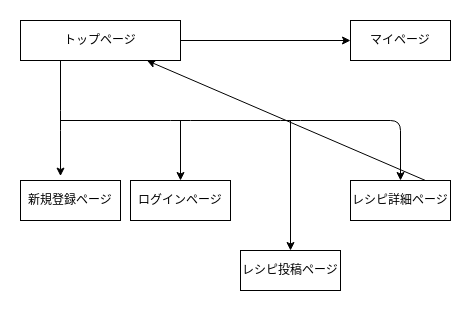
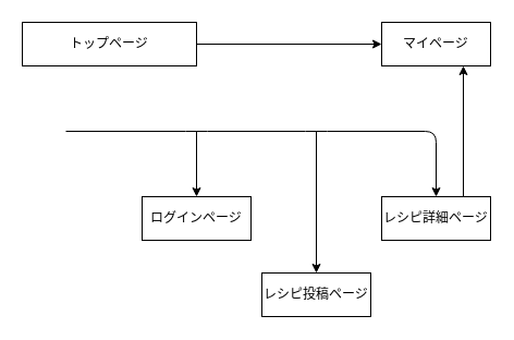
- <mxCell id="6" value="" style="endArrow=classic;html=1;exitX=0.25;exitY=1;exitDx=0;exitDy=0;entryX=0.4;entryY=-0.11;entryDx=0;entryDy=0;entryPerimeter=0;" edge="1" parent="1" source="2" target="3"><mxGeometry width="50" height="50" relative="1" as="geometry"><mxPoint x="250" y="380" as="sourcePoint" /><mxPoint x="300" y="330" as="targetPoint" /><Array as="points"><mxPoint x="60" y="120" /></Array></mxGeometry></mxCell>
- <mxCell id="13" value="" style="endArrow=classic;html=1;exitX=0.75;exitY=0;exitDx=0;exitDy=0;" edge="1" parent="1" source="9" target="2"><mxGeometry width="50" height="50" relative="1" as="geometry"><mxPoint x="250" y="380" as="sourcePoint" /><mxPoint x="300" y="330" as="targetPoint" /></mxGeometry></mxCell>
+ <mxCell id="13" value="" style="endArrow=classic;html=1;exitX=0.75;exitY=0;exitDx=0;exitDy=0;entryX=0.75;entryY=1;entryDx=0;entryDy=0;" edge="1" parent="1" source="9" target="11"><mxGeometry width="50" height="50" relative="1" as="geometry"><mxPoint x="250" y="380" as="sourcePoint" /><mxPoint x="300" y="330" as="targetPoint" /></mxGeometry></mxCell>
- <mxCell id="3" value="新規登録ページ" style="whiteSpace=wrap;html=1;align=center;" vertex="1" parent="1"><mxGeometry y="180" width="100" height="40" as="geometry" x="20" /></mxCell>
